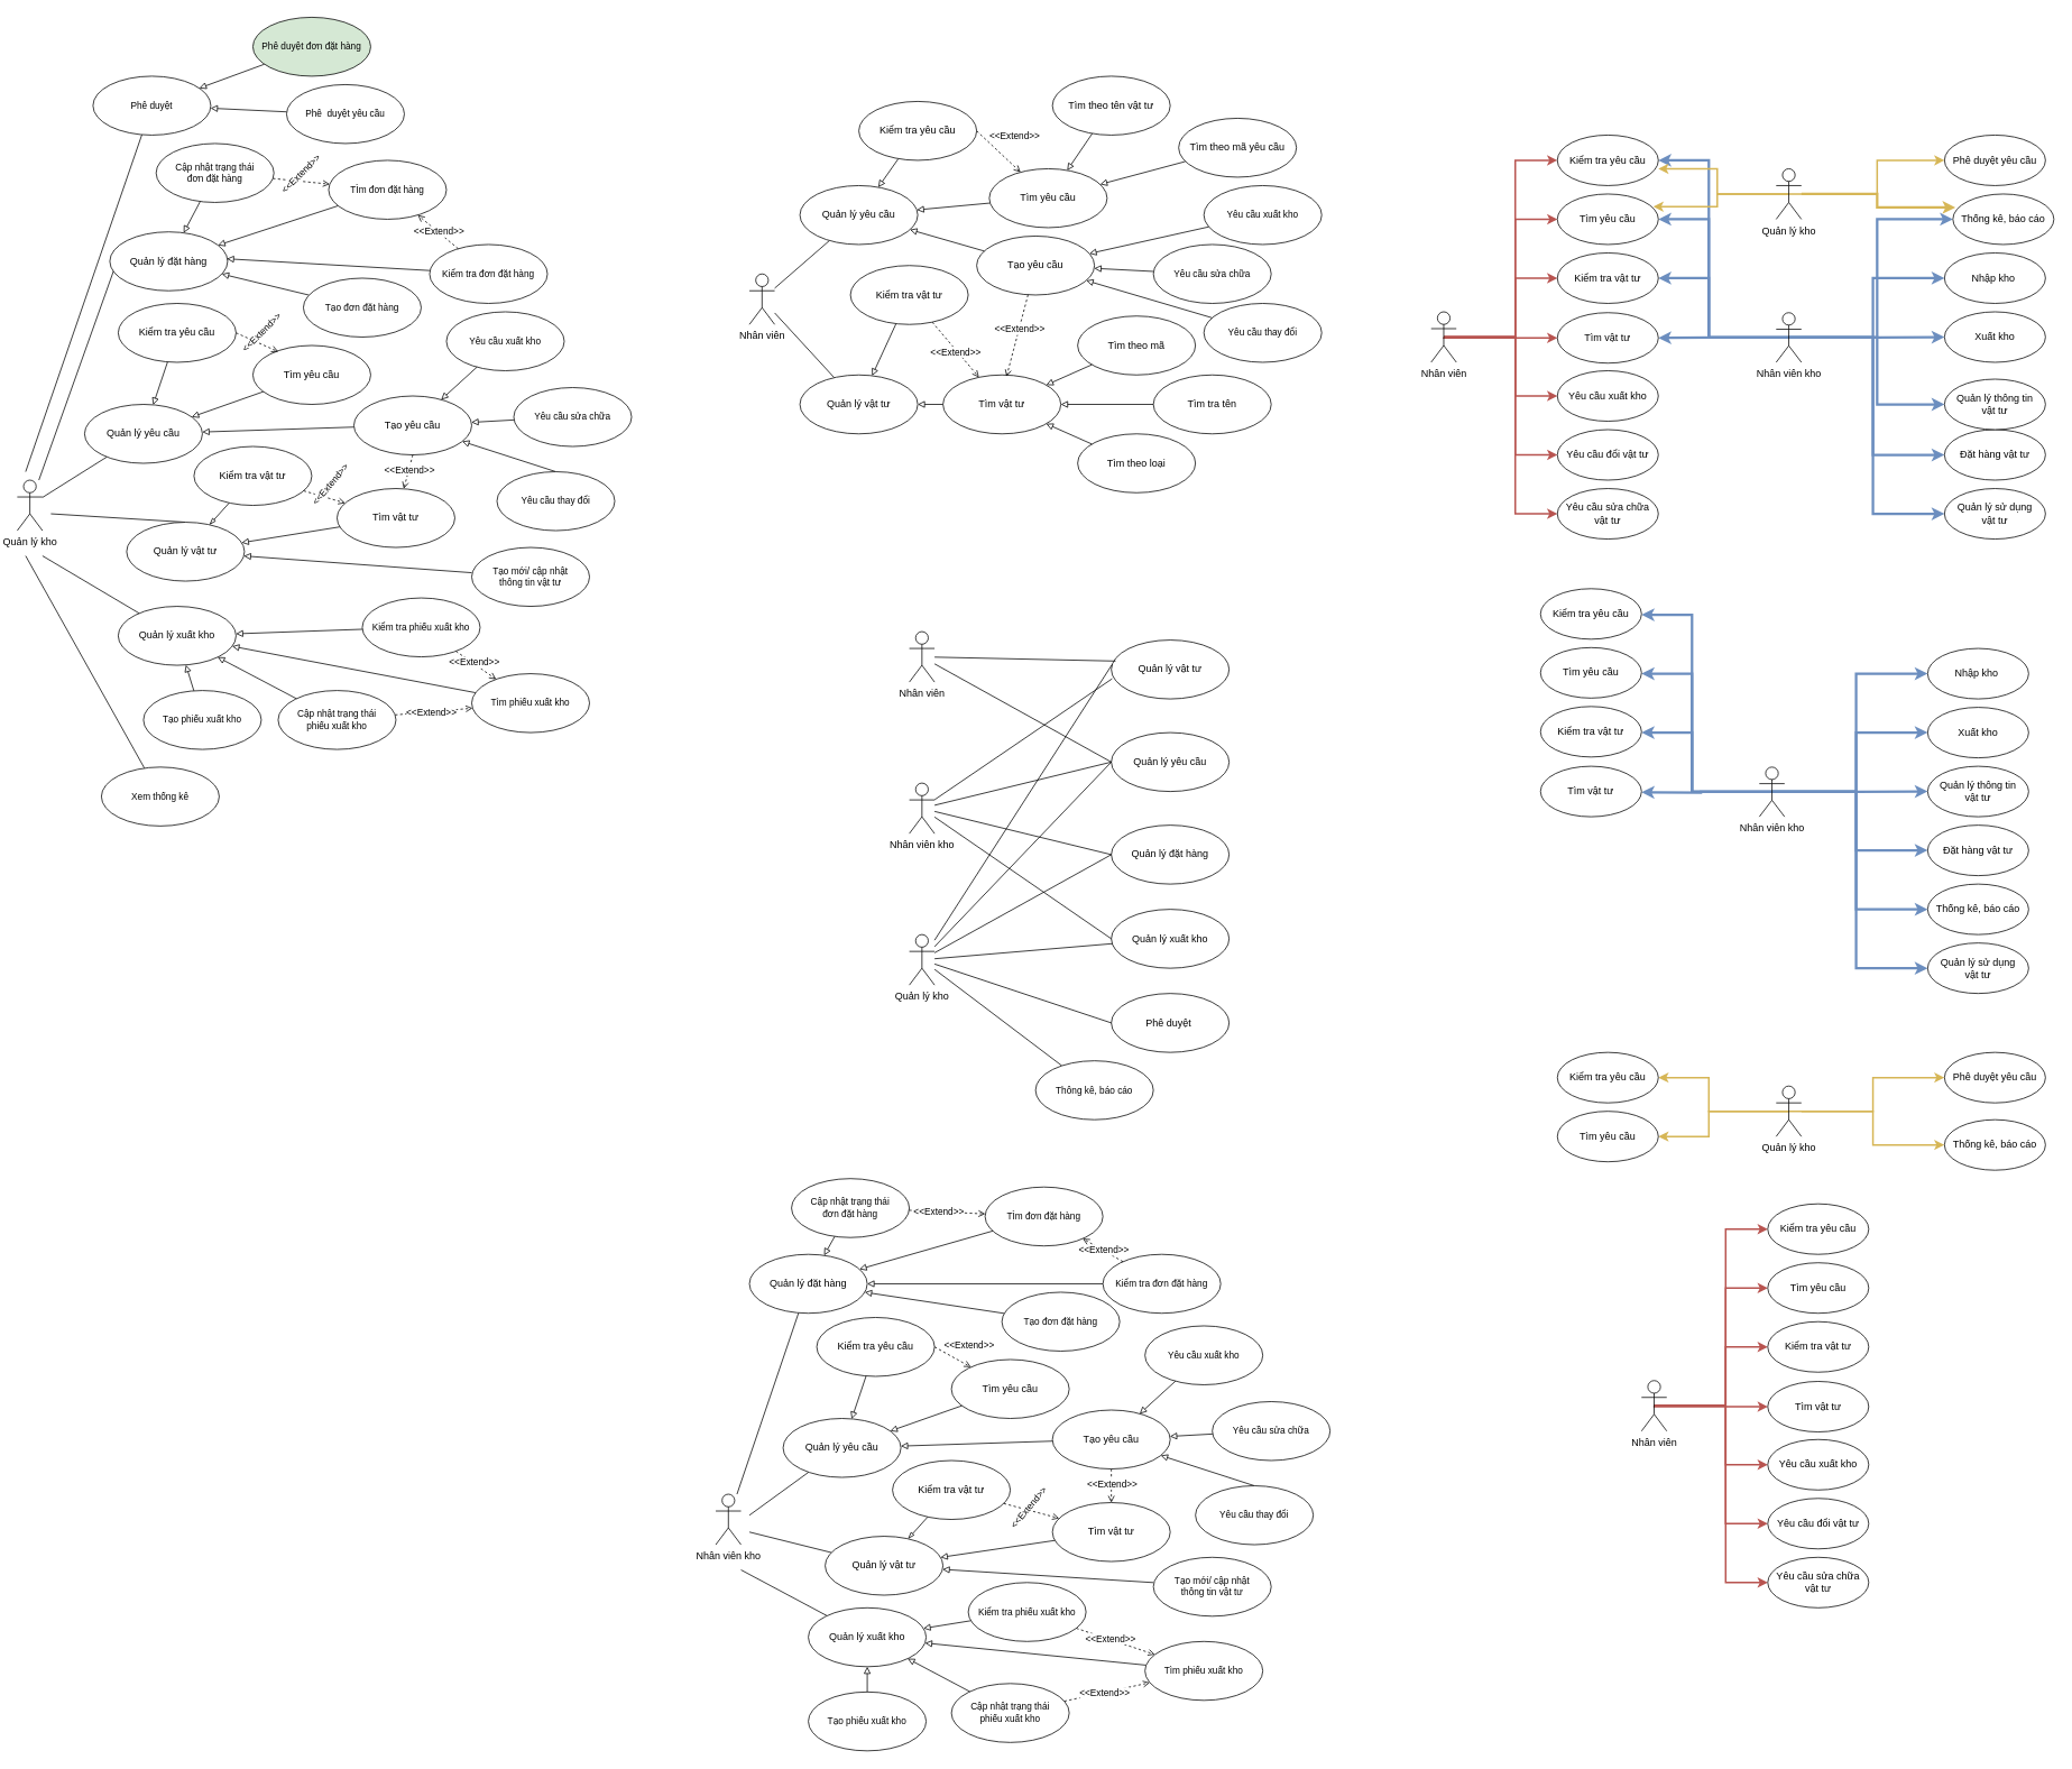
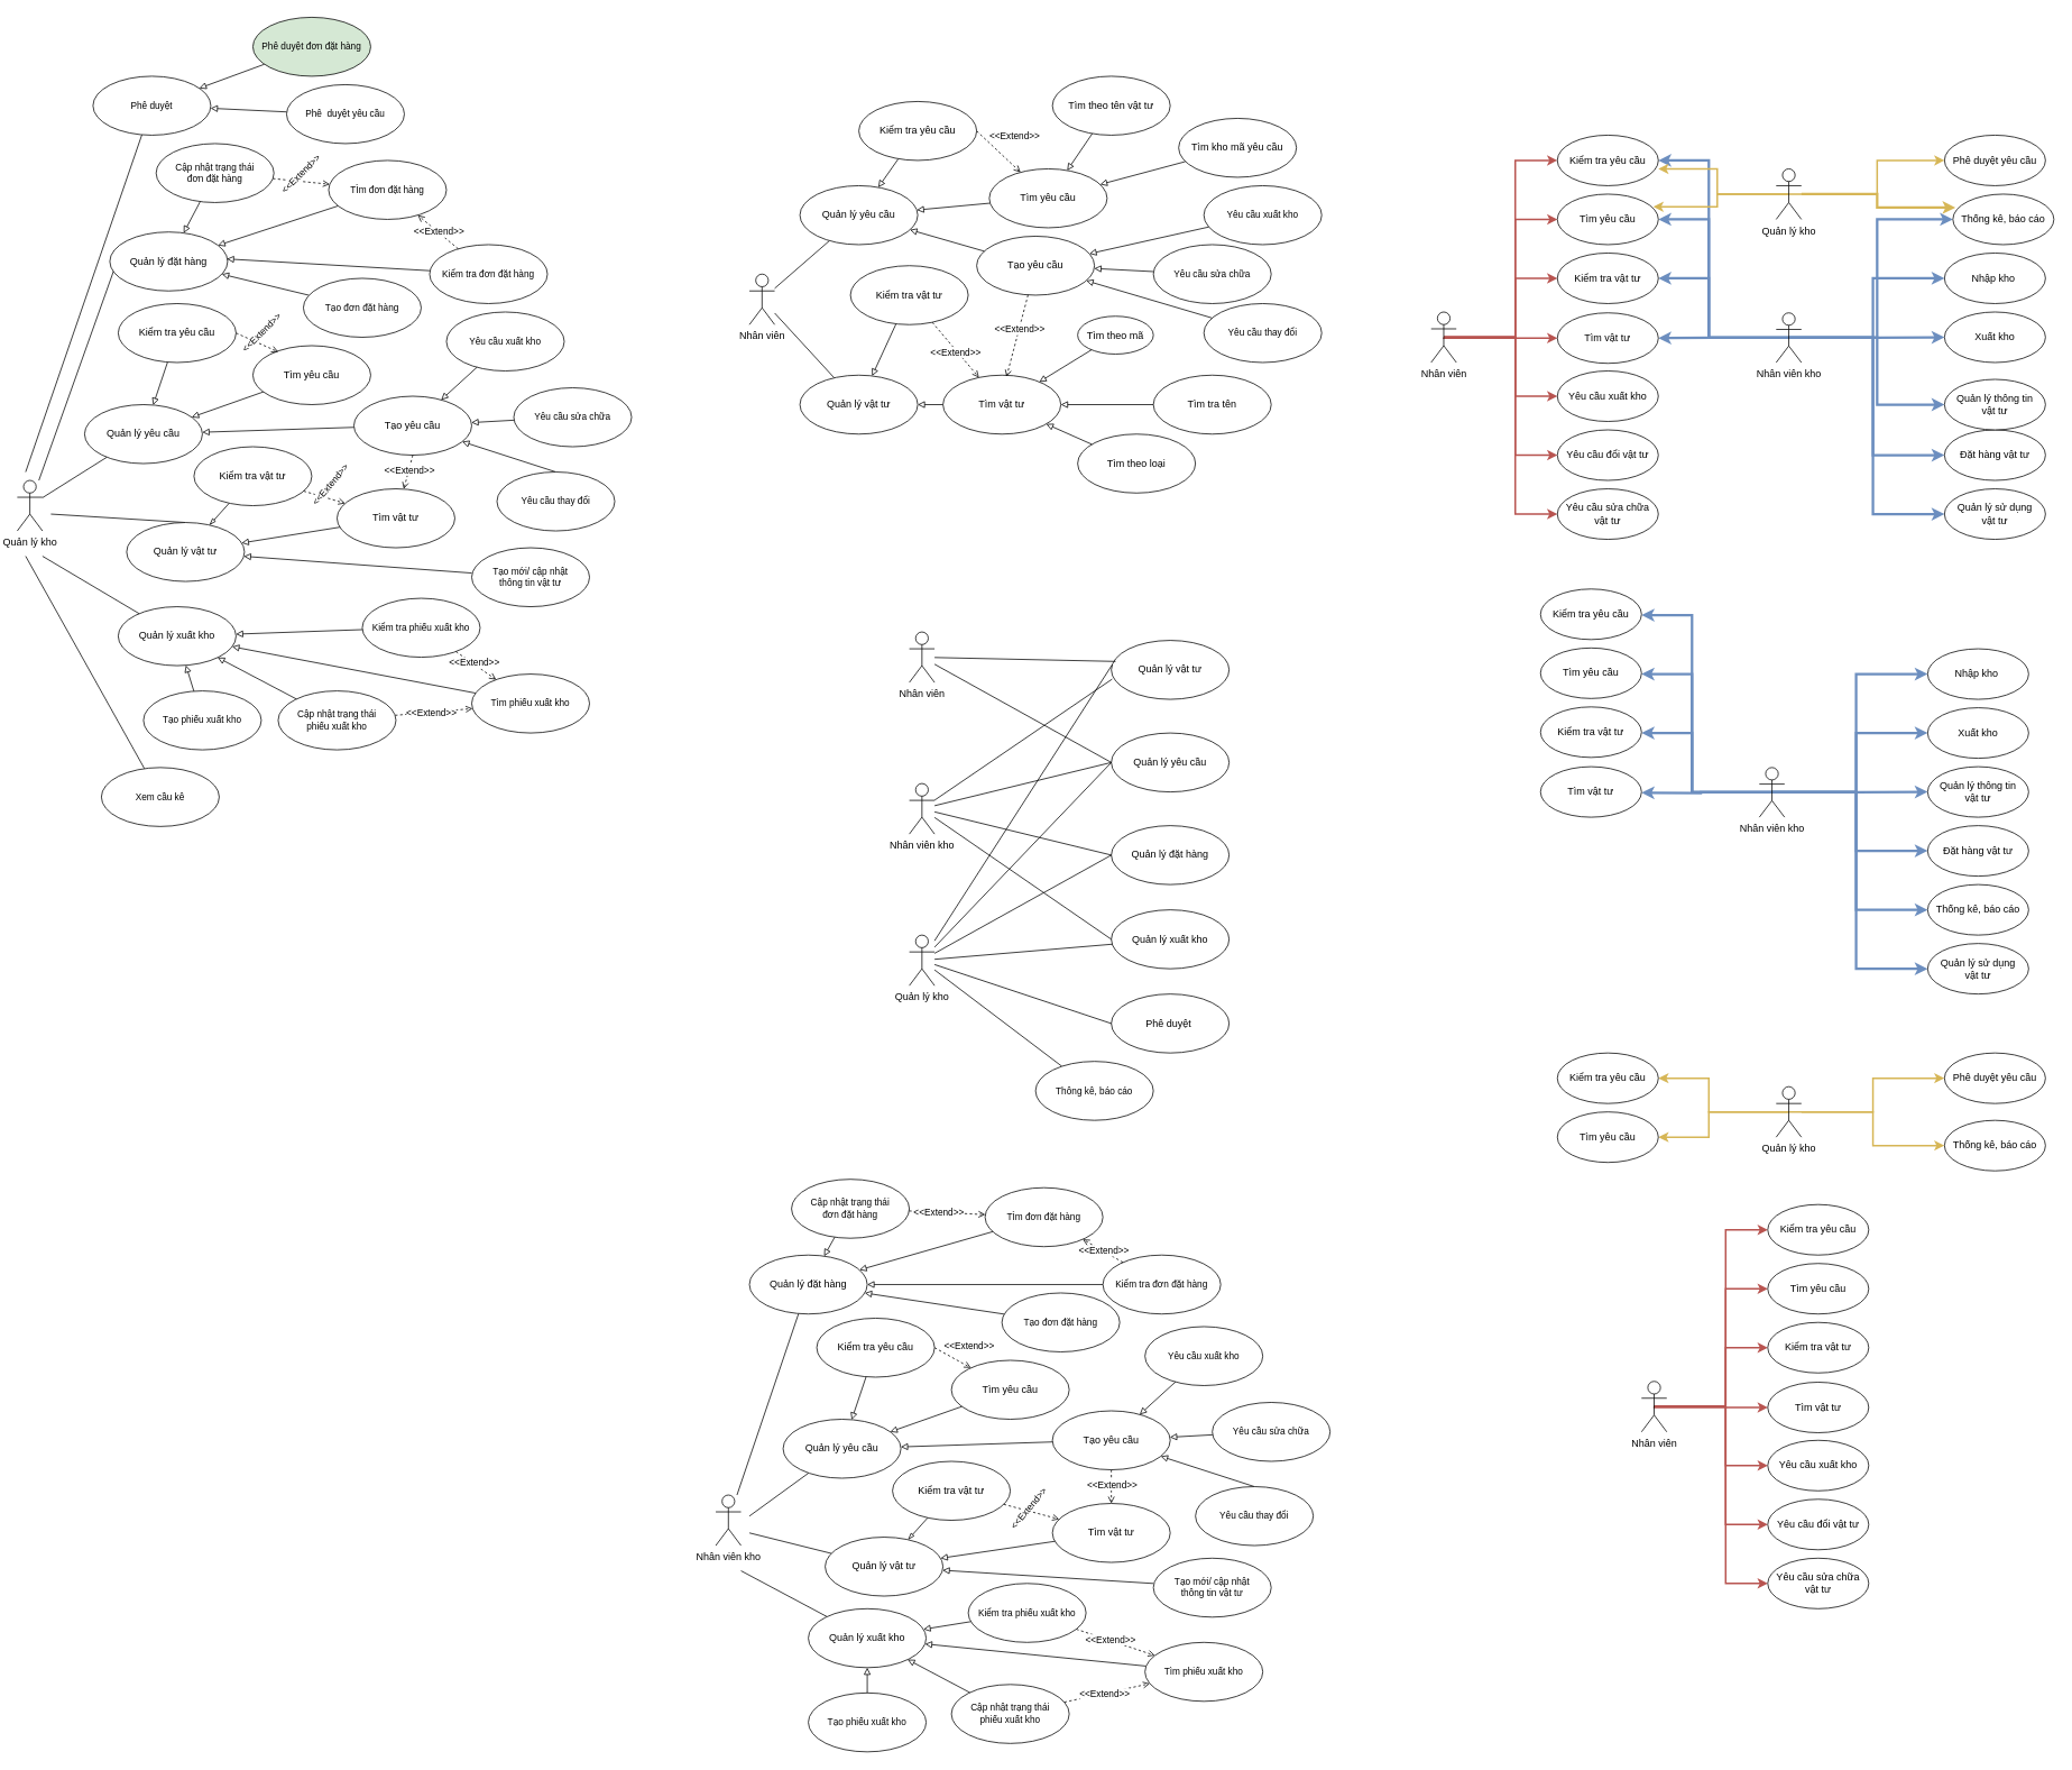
- <mxCell id="88" value="Tìm theo mã yêu cầu" style="ellipse;whiteSpace=wrap;html=1;" parent="1" vertex="1"><mxGeometry x="1400" y="140" width="140" height="70" as="geometry" /></mxCell>
+ <mxCell id="88" value="Tìm kho mã yêu cầu" style="ellipse;whiteSpace=wrap;html=1;" parent="1" vertex="1"><mxGeometry x="1400" y="140" width="140" height="70" as="geometry" /></mxCell>
- <mxCell id="98" value="Tìm theo mã" style="ellipse;whiteSpace=wrap;html=1;" parent="1" vertex="1"><mxGeometry x="1280" y="375" width="140" height="70" as="geometry" /></mxCell>
+ <mxCell id="98" value="Tìm theo mã" style="ellipse;whiteSpace=wrap;html=1;" parent="1" vertex="1"><mxGeometry x="1280" y="375" width="90" height="45" as="geometry" /></mxCell>
- <mxCell id="258" value="Xem thống kê" style="ellipse;whiteSpace=wrap;html=1;fontFamily=Helvetica;fontSize=11;fontColor=default;" parent="1" vertex="1"><mxGeometry x="120" y="911" width="140" height="70" as="geometry" /></mxCell>
+ <mxCell id="258" value="Xem cầu kê" style="ellipse;whiteSpace=wrap;html=1;fontFamily=Helvetica;fontSize=11;fontColor=default;" parent="1" vertex="1"><mxGeometry x="120" y="911" width="140" height="70" as="geometry" /></mxCell>
